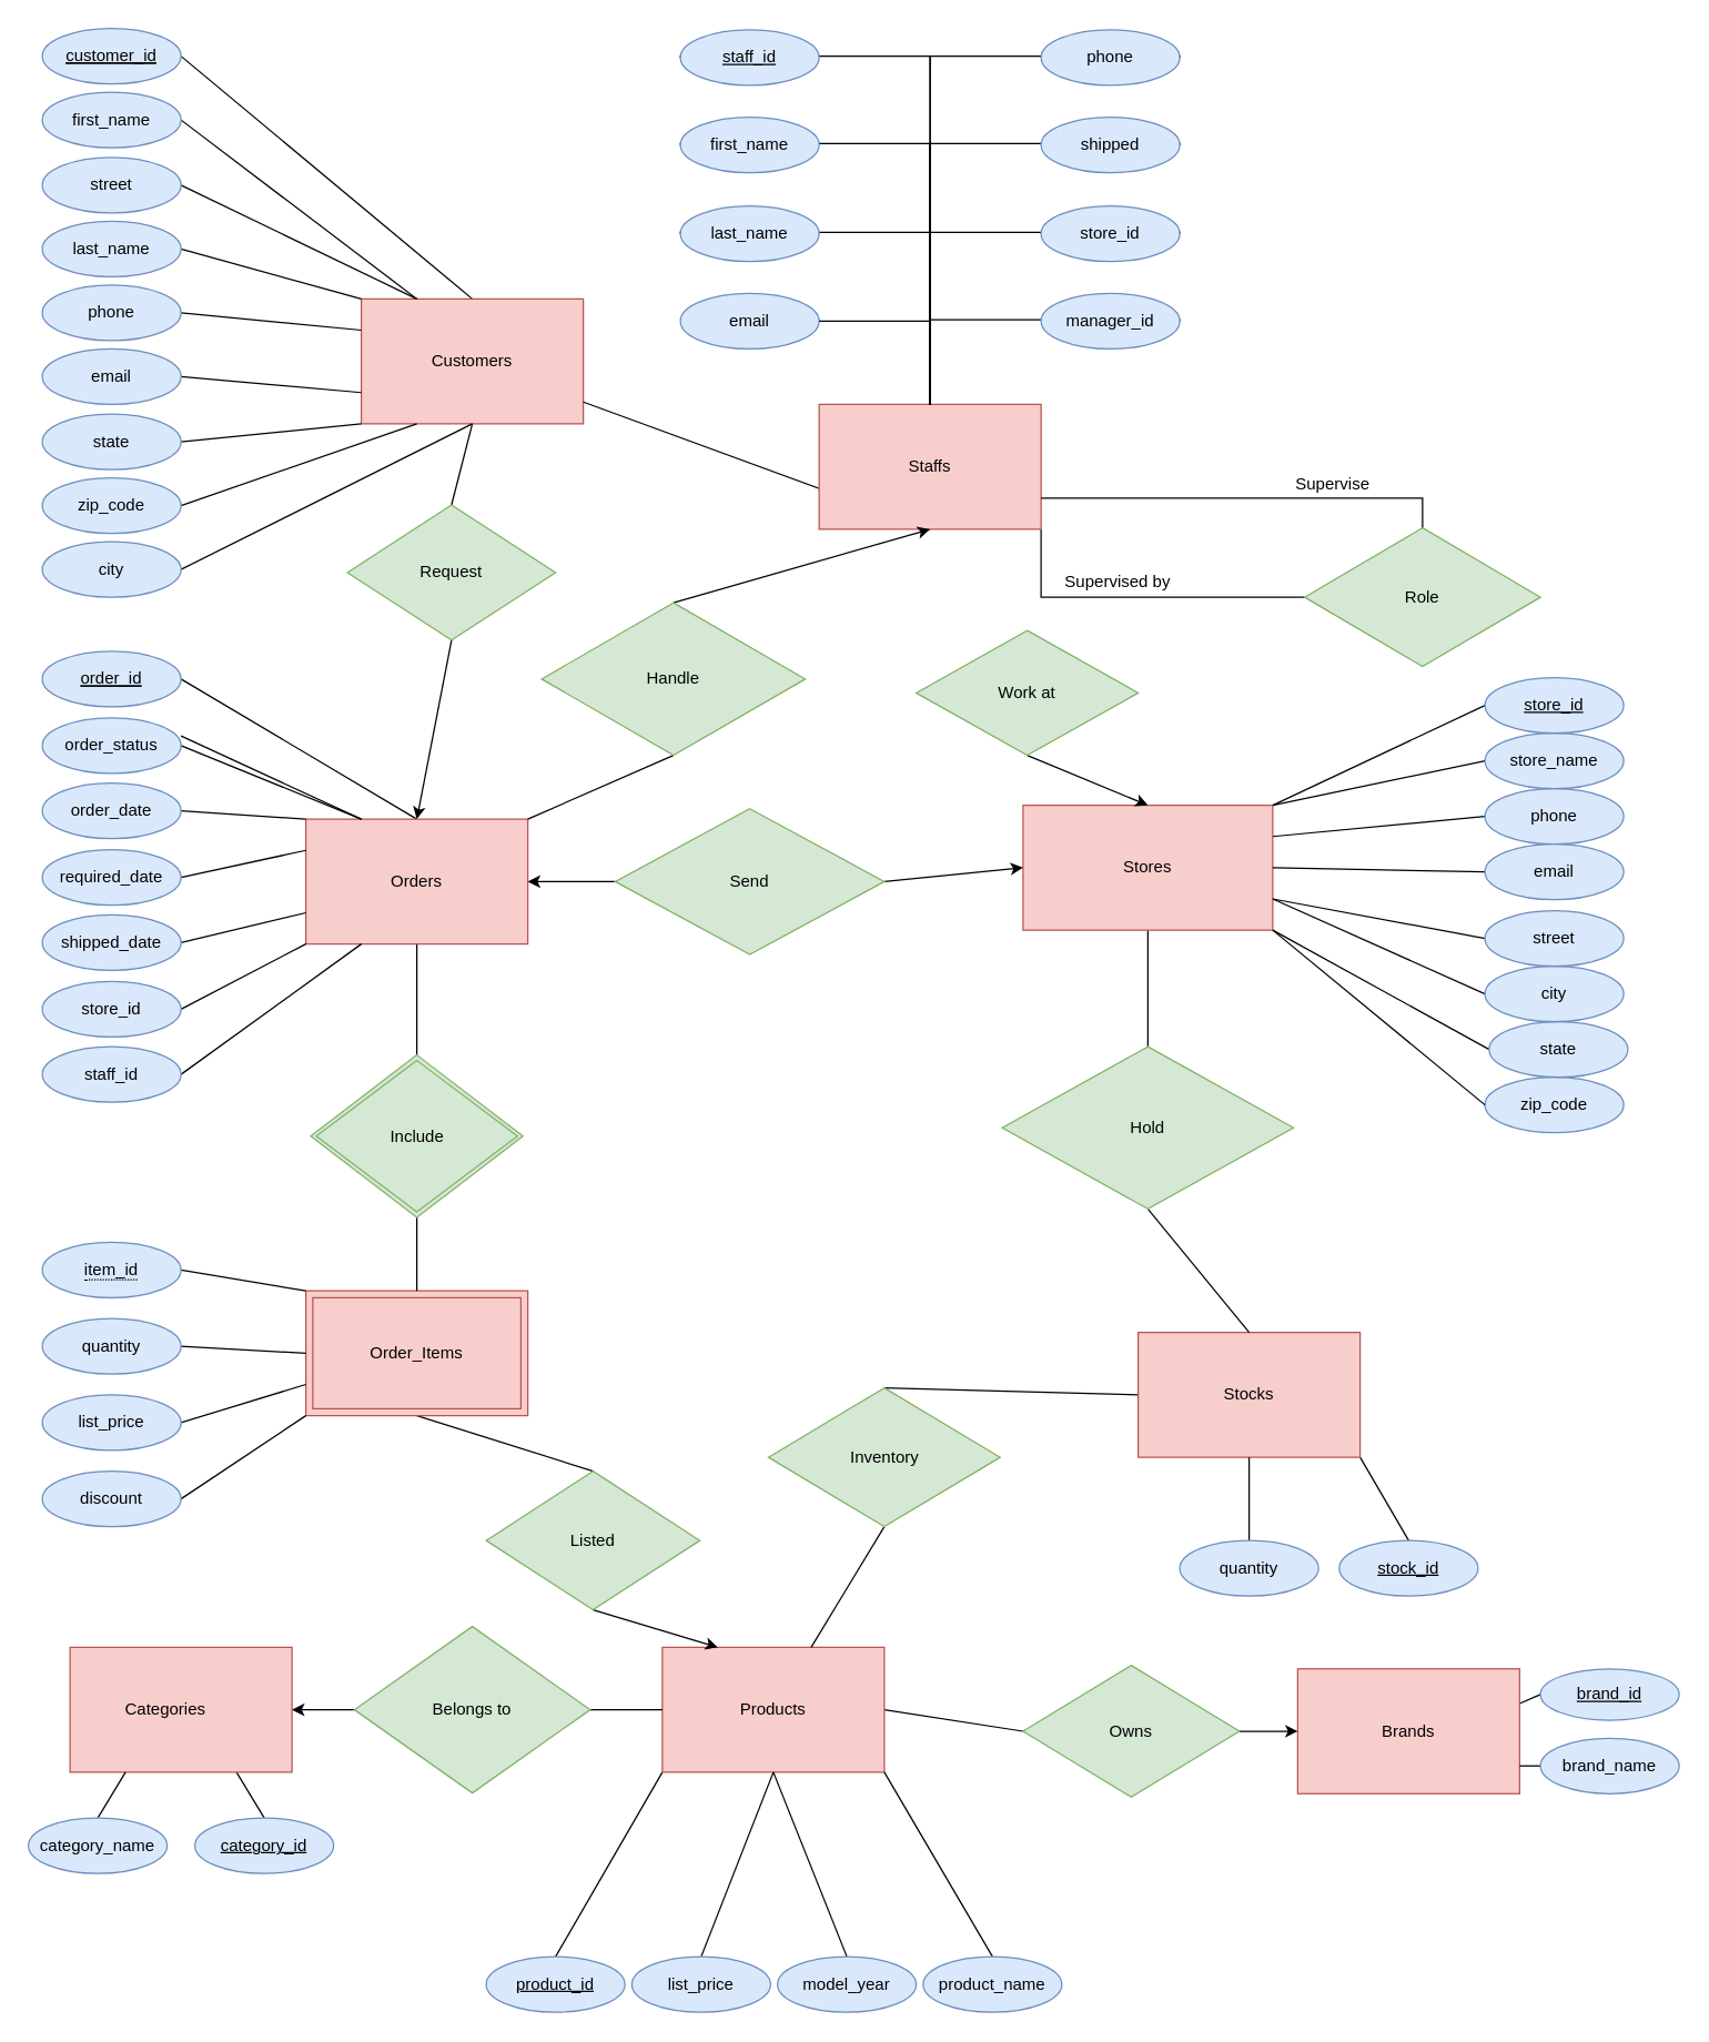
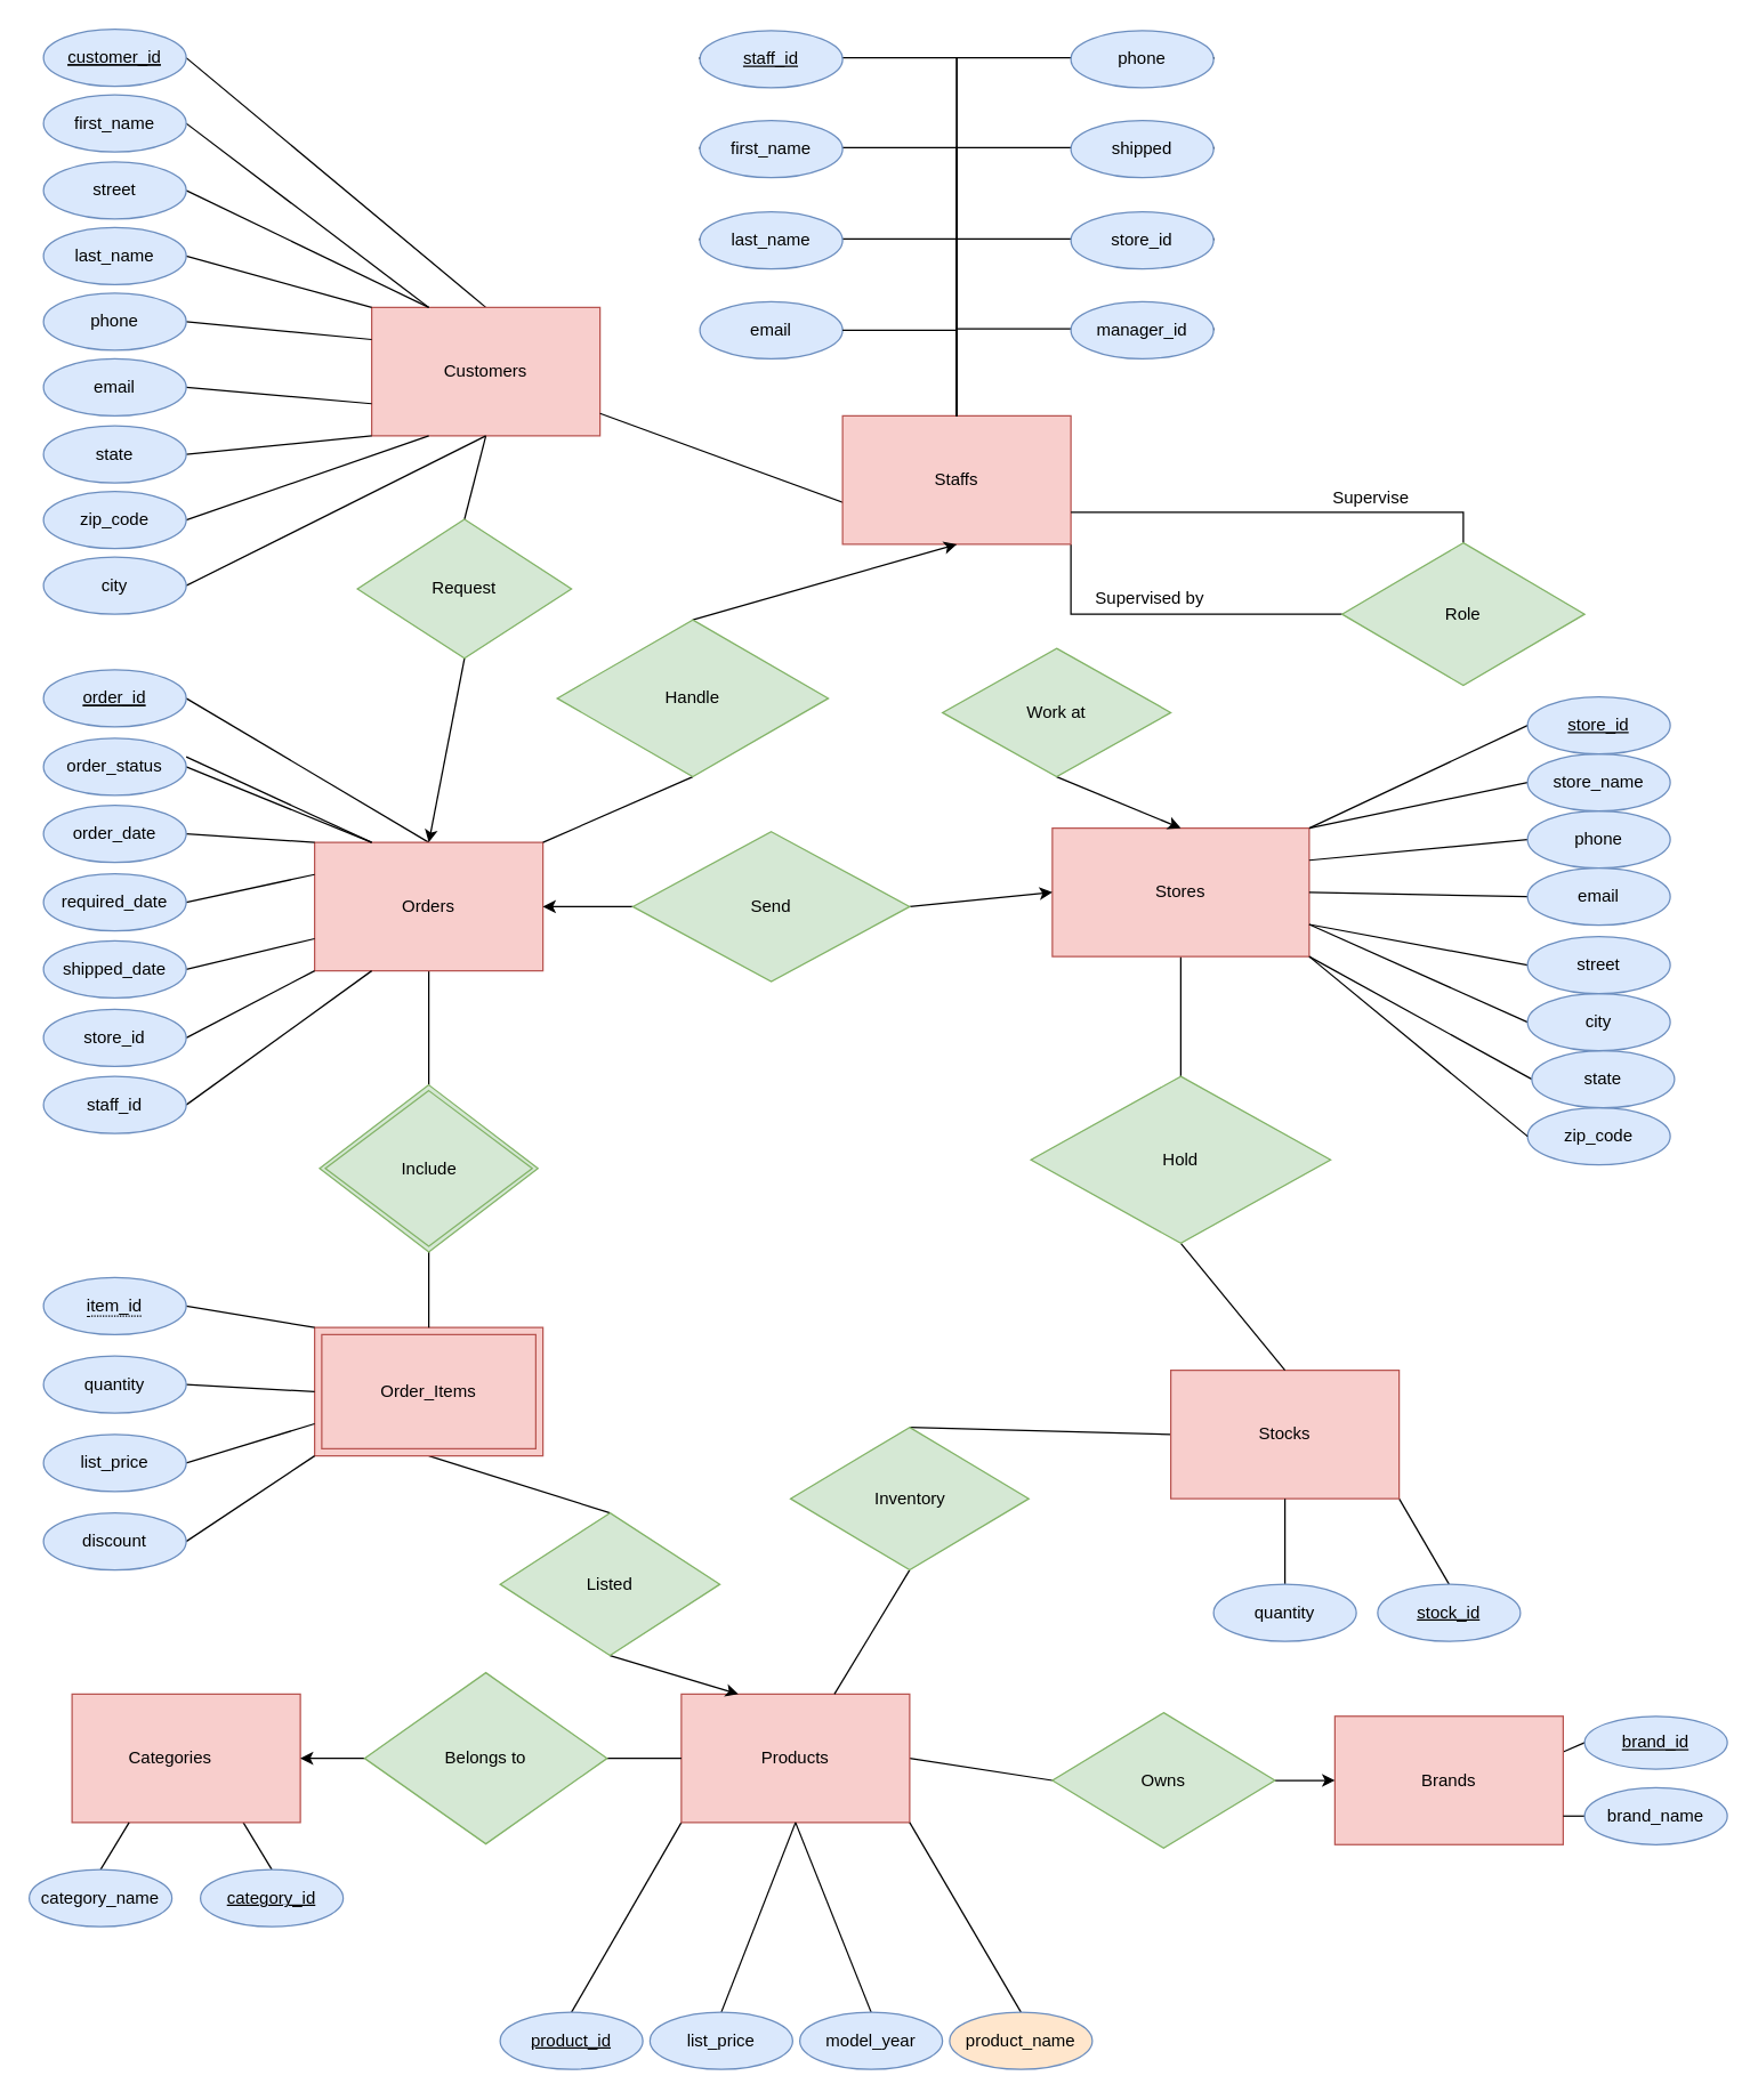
- <mxCell id="100" value="product_name" style="ellipse;whiteSpace=wrap;html=1;align=center;fillColor=#dae8fc;strokeColor=#6c8ebf;" vertex="1" parent="1"><mxGeometry x="665" y="1410" width="100" height="40" as="geometry" /></mxCell>
+ <mxCell id="100" value="product_name" style="ellipse;whiteSpace=wrap;html=1;align=center;fillColor=#ffe6cc;strokeColor=#6c8ebf;" vertex="1" parent="1"><mxGeometry x="665" y="1410" width="100" height="40" as="geometry" /></mxCell>
